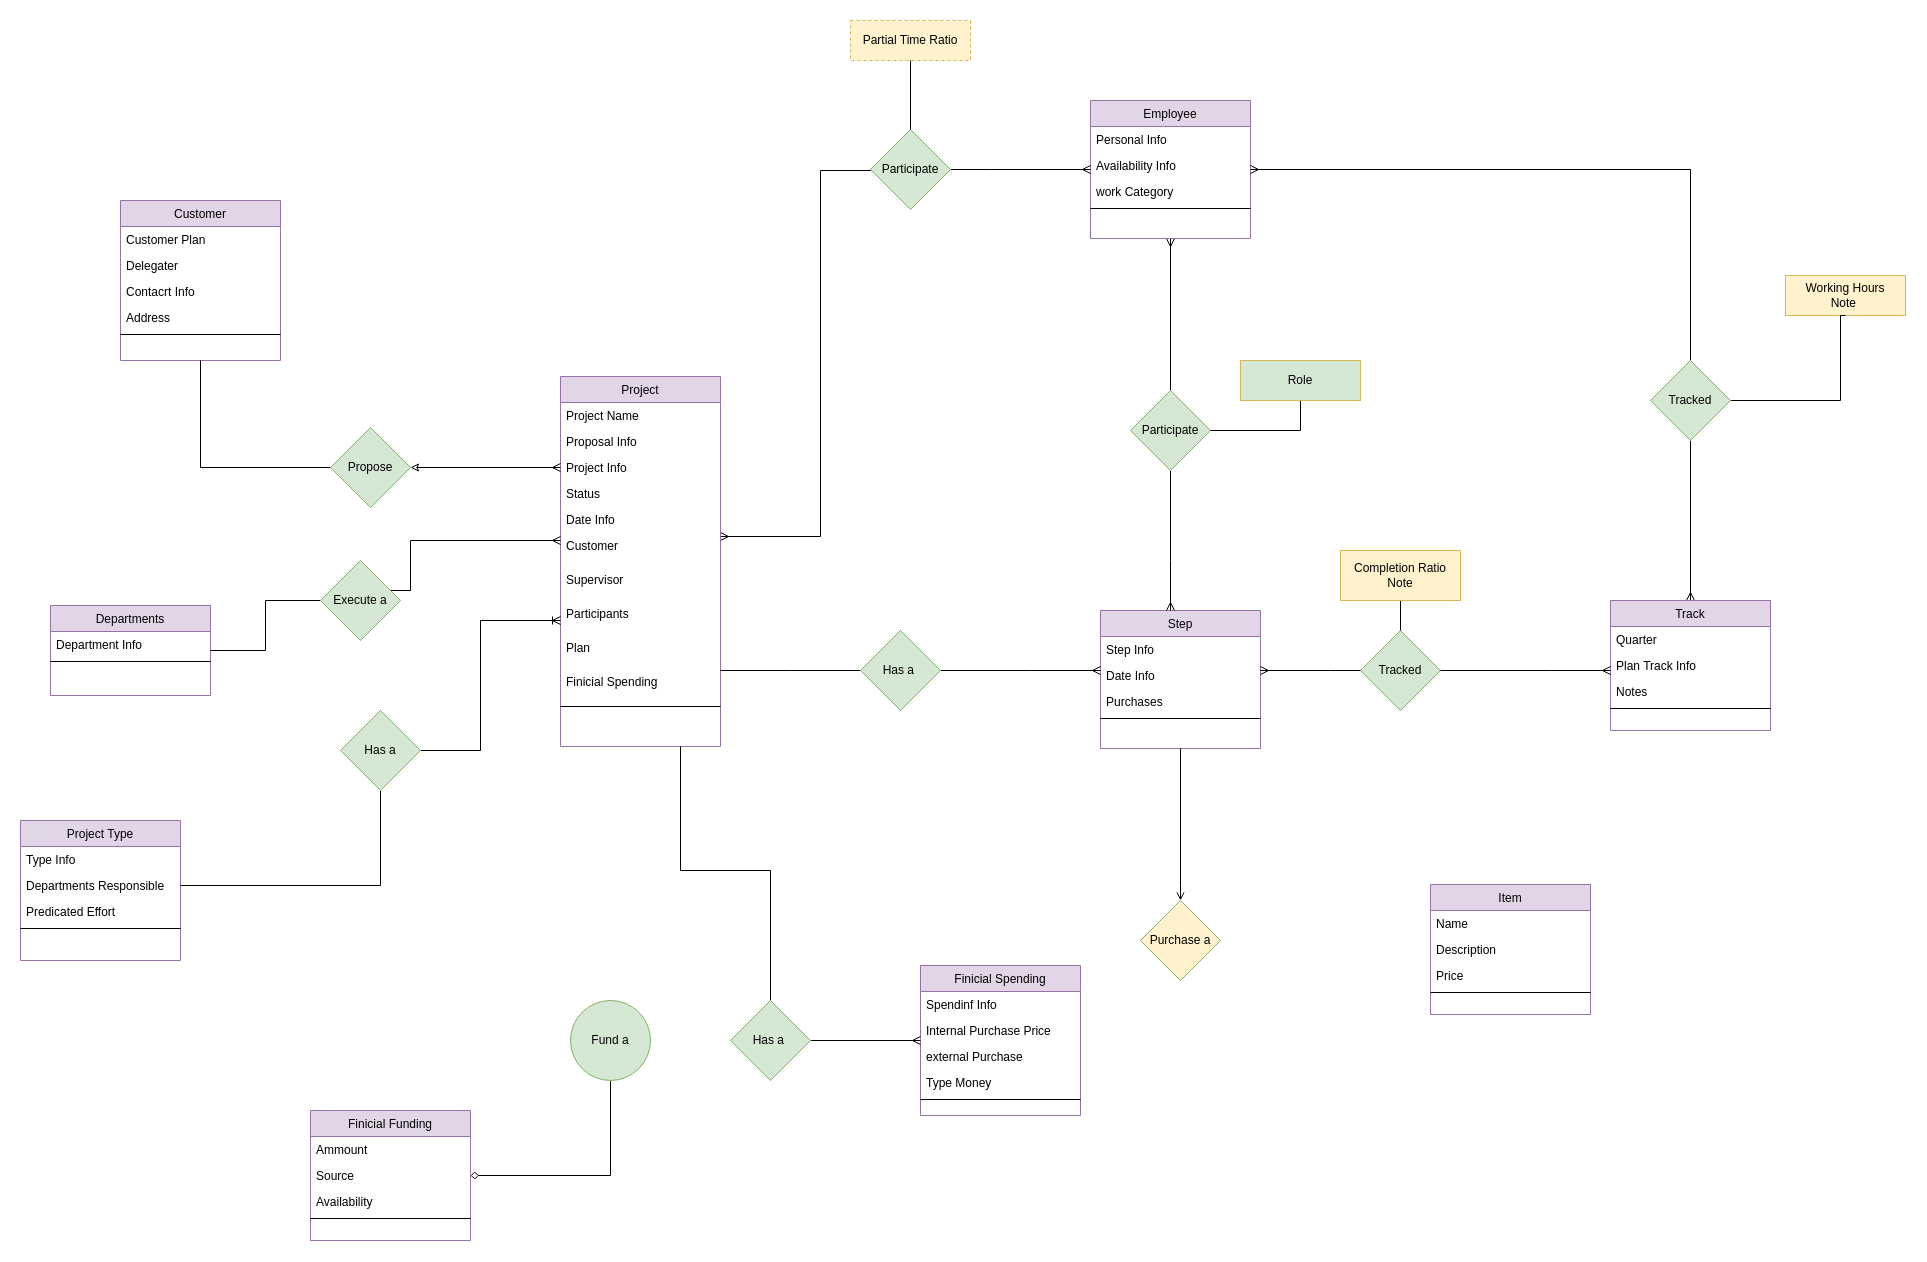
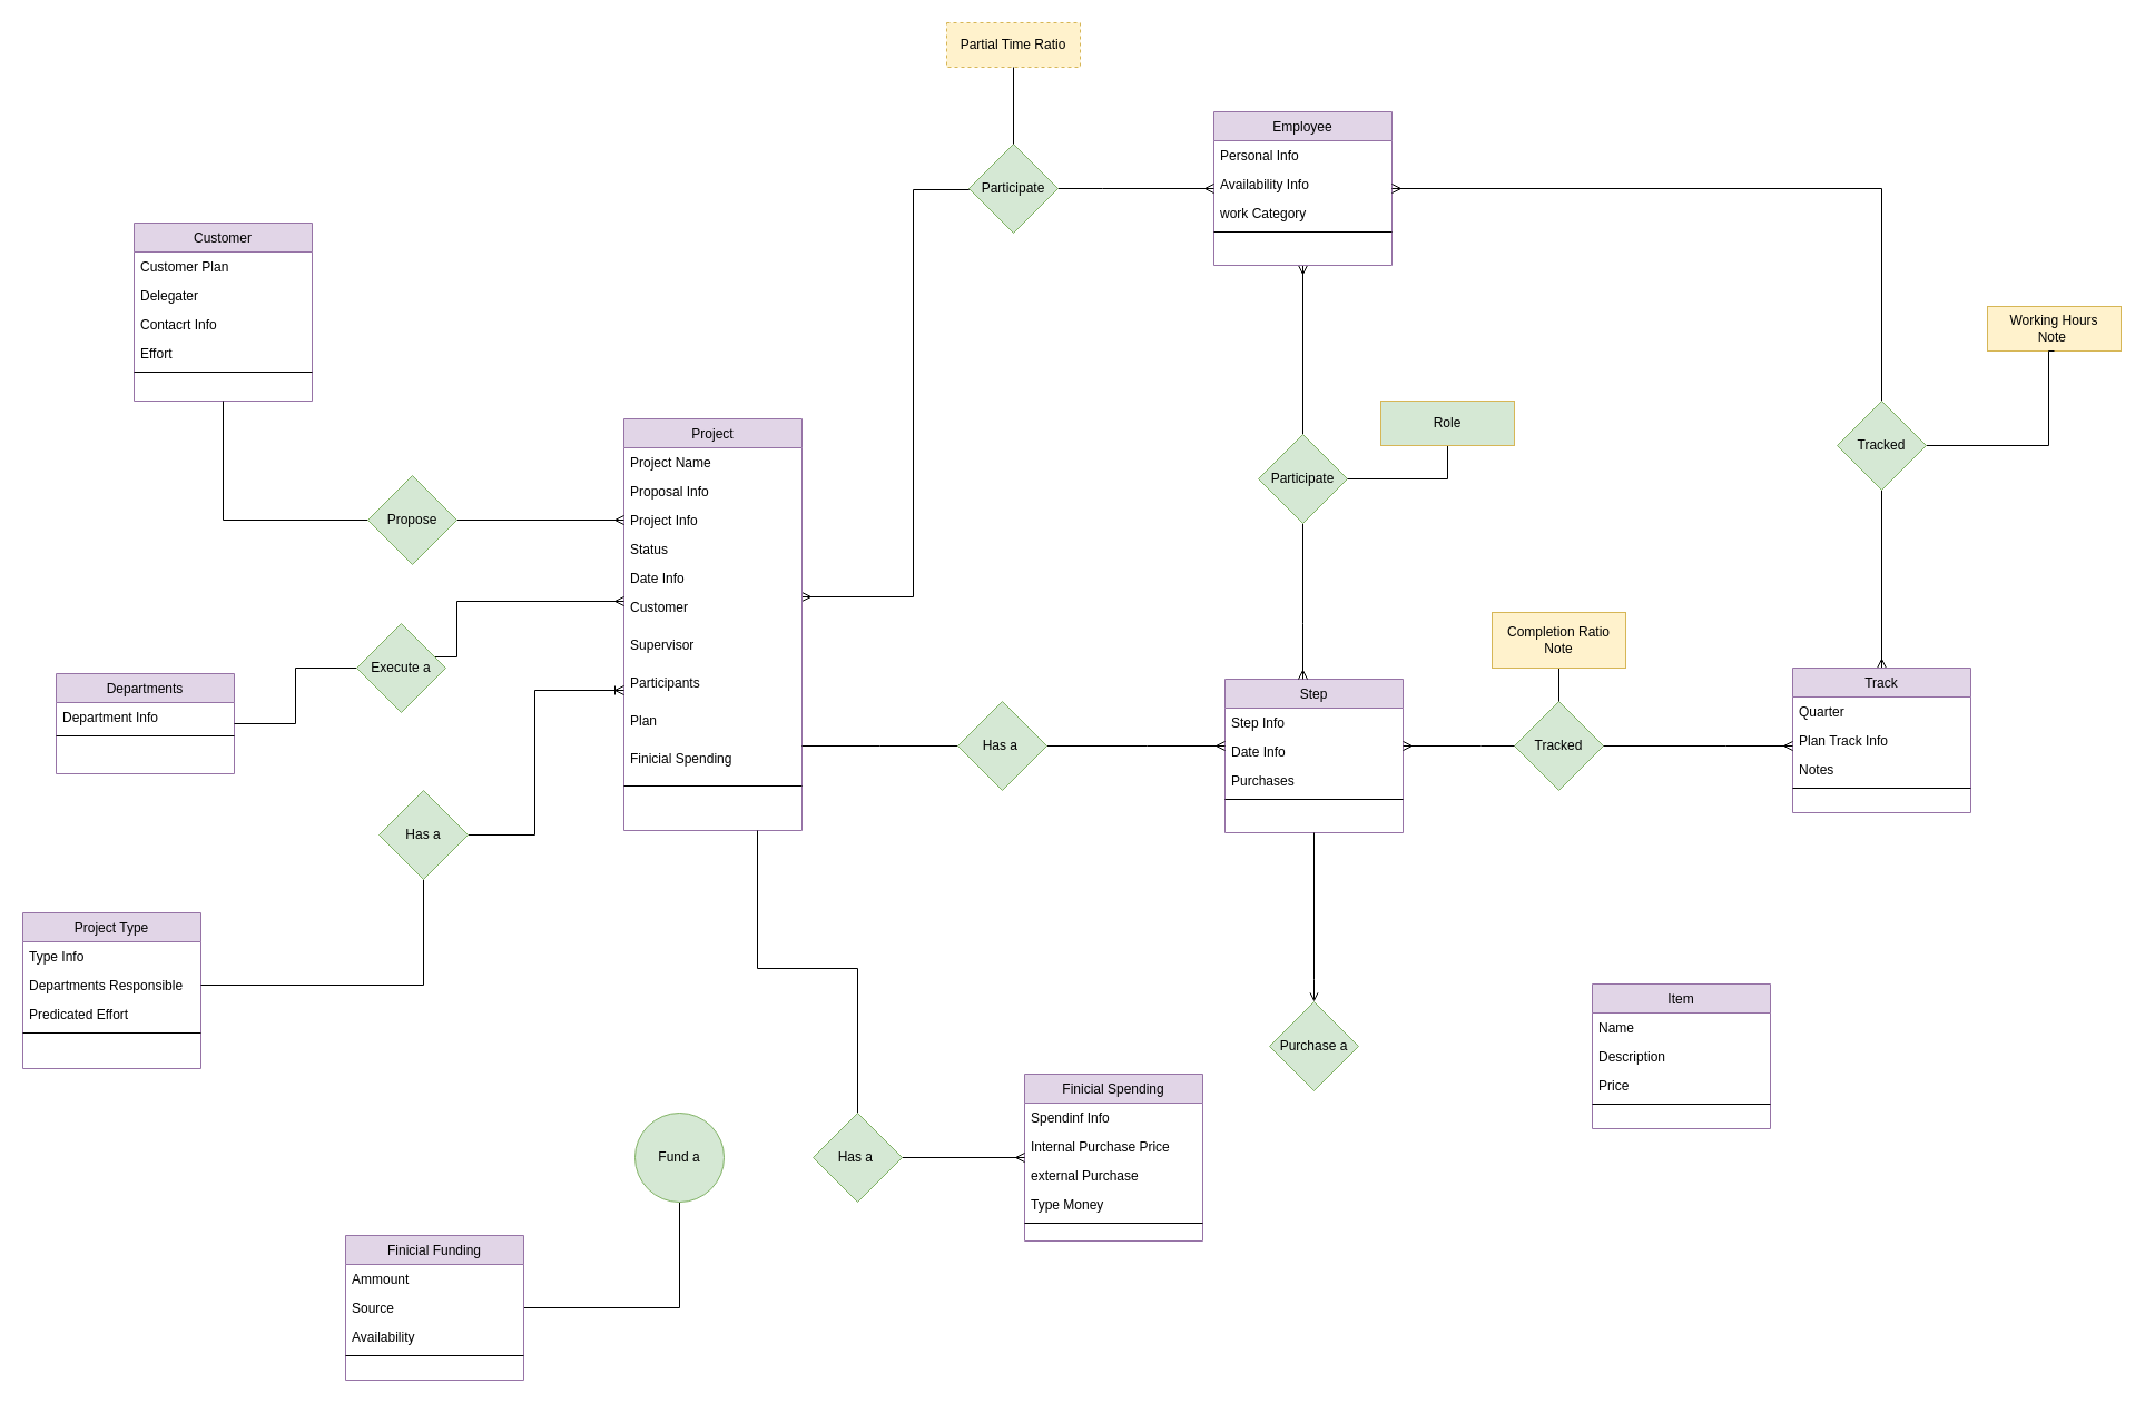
- <mxCell id="31" value="Address" style="text;align=left;verticalAlign=top;spacingLeft=4;spacingRight=4;overflow=hidden;rotatable=0;points=[[0,0.5],[1,0.5]];portConstraint=eastwest;rounded=0;shadow=0;html=0;" parent="27" vertex="1"><mxGeometry y="104" width="160" height="26" as="geometry" /></mxCell>
+ <mxCell id="31" value="Effort" style="text;align=left;verticalAlign=top;spacingLeft=4;spacingRight=4;overflow=hidden;rotatable=0;points=[[0,0.5],[1,0.5]];portConstraint=eastwest;rounded=0;shadow=0;html=0;" parent="27" vertex="1"><mxGeometry y="104" width="160" height="26" as="geometry" /></mxCell>
- <mxCell id="76" value="" style="edgeStyle=orthogonalEdgeStyle;rounded=0;orthogonalLoop=1;jettySize=auto;html=1;entryX=1;entryY=0.5;entryDx=0;entryDy=0;endArrow=classic;endFill=0;startArrow=ERmany;startFill=0;" parent="1" source="13" target="77" edge="1"><mxGeometry x="-0.001" relative="1" as="geometry"><mxPoint as="offset" /><mxPoint x="630" y="605" as="sourcePoint" /><mxPoint x="490" y="406" as="targetPoint" /><Array as="points"><mxPoint x="410" y="467" /></Array></mxGeometry></mxCell>
+ <mxCell id="76" value="" style="edgeStyle=orthogonalEdgeStyle;rounded=0;orthogonalLoop=1;jettySize=auto;html=1;entryX=1;entryY=0.5;entryDx=0;entryDy=0;endArrow=none;endFill=0;startArrow=ERmany;startFill=0;" parent="1" source="13" target="77" edge="1"><mxGeometry x="-0.001" relative="1" as="geometry"><mxPoint as="offset" /><mxPoint x="630" y="605" as="sourcePoint" /><mxPoint x="490" y="406" as="targetPoint" /><Array as="points"><mxPoint x="410" y="467" /></Array></mxGeometry></mxCell>
- <mxCell id="75" value="Purchase a" style="rhombus;whiteSpace=wrap;html=1;fillColor=#fff2cc;strokeColor=#82b366;" parent="1" vertex="1"><mxGeometry x="1140" y="900" width="80" height="80" as="geometry" /></mxCell>
+ <mxCell id="75" value="Purchase a" style="rhombus;whiteSpace=wrap;html=1;fillColor=#d5e8d4;strokeColor=#82b366;" parent="1" vertex="1"><mxGeometry x="1140" y="900" width="80" height="80" as="geometry" /></mxCell>
- <mxCell id="9" style="edgeStyle=orthogonalEdgeStyle;rounded=0;orthogonalLoop=1;jettySize=auto;html=1;exitX=0.5;exitY=1;exitDx=0;exitDy=0;endArrow=diamond;endFill=0;" parent="1" source="82" target="56" edge="1"><mxGeometry relative="1" as="geometry"><Array as="points"><mxPoint x="610" y="1175" /></Array></mxGeometry></mxCell>
+ <mxCell id="9" style="edgeStyle=orthogonalEdgeStyle;rounded=0;orthogonalLoop=1;jettySize=auto;html=1;exitX=0.5;exitY=1;exitDx=0;exitDy=0;endArrow=none;endFill=0;" parent="1" source="82" target="56" edge="1"><mxGeometry relative="1" as="geometry"><Array as="points"><mxPoint x="610" y="1175" /></Array></mxGeometry></mxCell>
